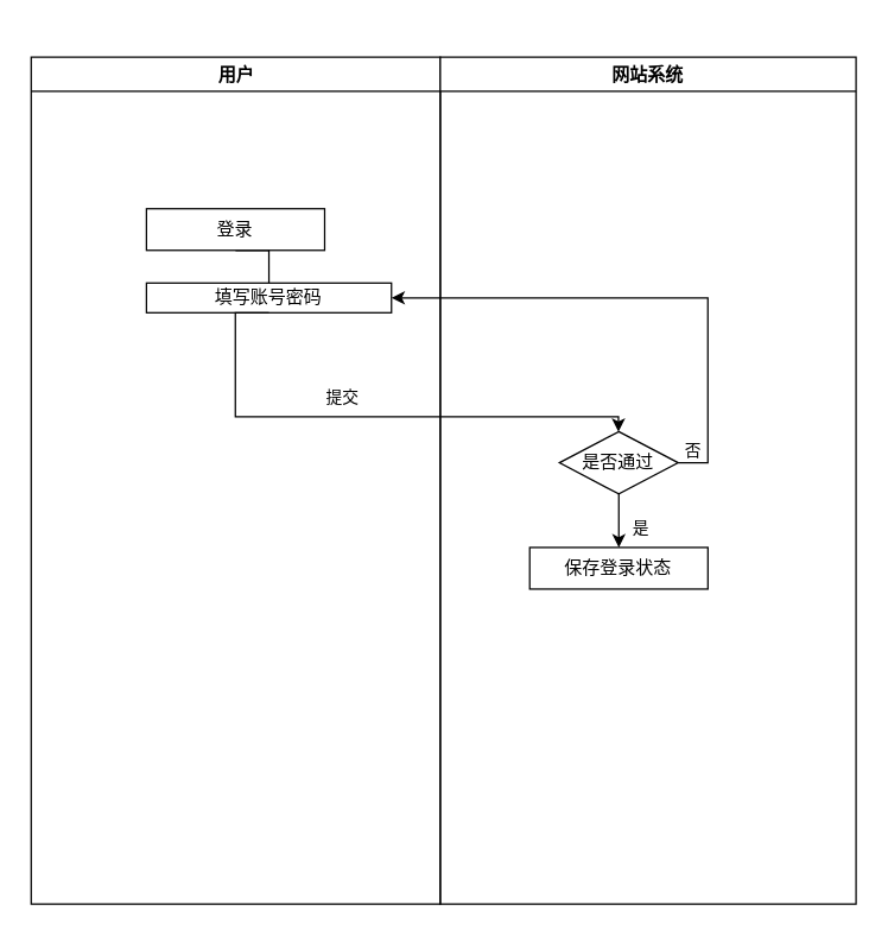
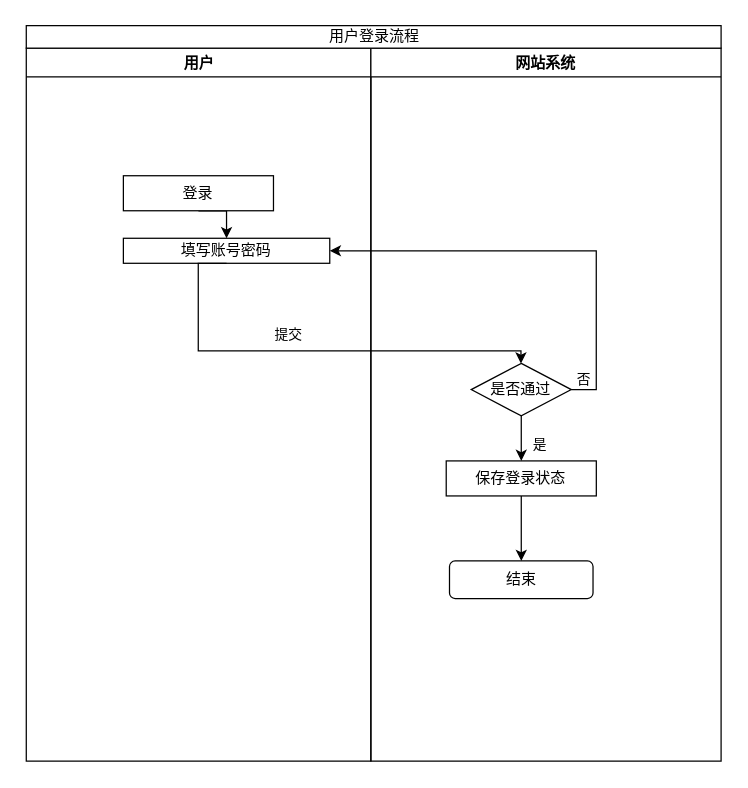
+ <mxCell id="12" value="用户登录流程" style="rounded=0;whiteSpace=wrap;html=1;" vertex="1" parent="1"><mxGeometry x="20.5" y="20" width="555.5" height="18" as="geometry" /></mxCell>
- <mxCell id="3" style="edgeStyle=orthogonalEdgeStyle;rounded=0;orthogonalLoop=1;jettySize=auto;html=1;exitX=0.5;exitY=1;exitDx=0;exitDy=0;entryX=0.5;entryY=0;entryDx=0;entryDy=0;endArrow=none;" edge="1" parent="2" source="4" target="5"><mxGeometry relative="1" as="geometry" /></mxCell>
+ <mxCell id="3" style="edgeStyle=orthogonalEdgeStyle;rounded=0;orthogonalLoop=1;jettySize=auto;html=1;exitX=0.5;exitY=1;exitDx=0;exitDy=0;entryX=0.5;entryY=0;entryDx=0;entryDy=0;" edge="1" parent="2" source="4" target="5"><mxGeometry relative="1" as="geometry" /></mxCell>
+ <mxCell id="8" style="edgeStyle=orthogonalEdgeStyle;rounded=0;orthogonalLoop=1;jettySize=auto;html=1;exitX=0.5;exitY=1;exitDx=0;exitDy=0;entryX=0.5;entryY=0;entryDx=0;entryDy=0;strokeColor=#000000;" edge="1" parent="6" source="10" target="7"><mxGeometry relative="1" as="geometry"><mxPoint x="137.63" y="476" as="sourcePoint" /></mxGeometry></mxCell>
+ <mxCell id="7" value="结束" style="rounded=1;whiteSpace=wrap;html=1;strokeColor=#000000;" vertex="1" parent="6"><mxGeometry x="62.86" y="410" width="114.75" height="30" as="geometry" /></mxCell>
